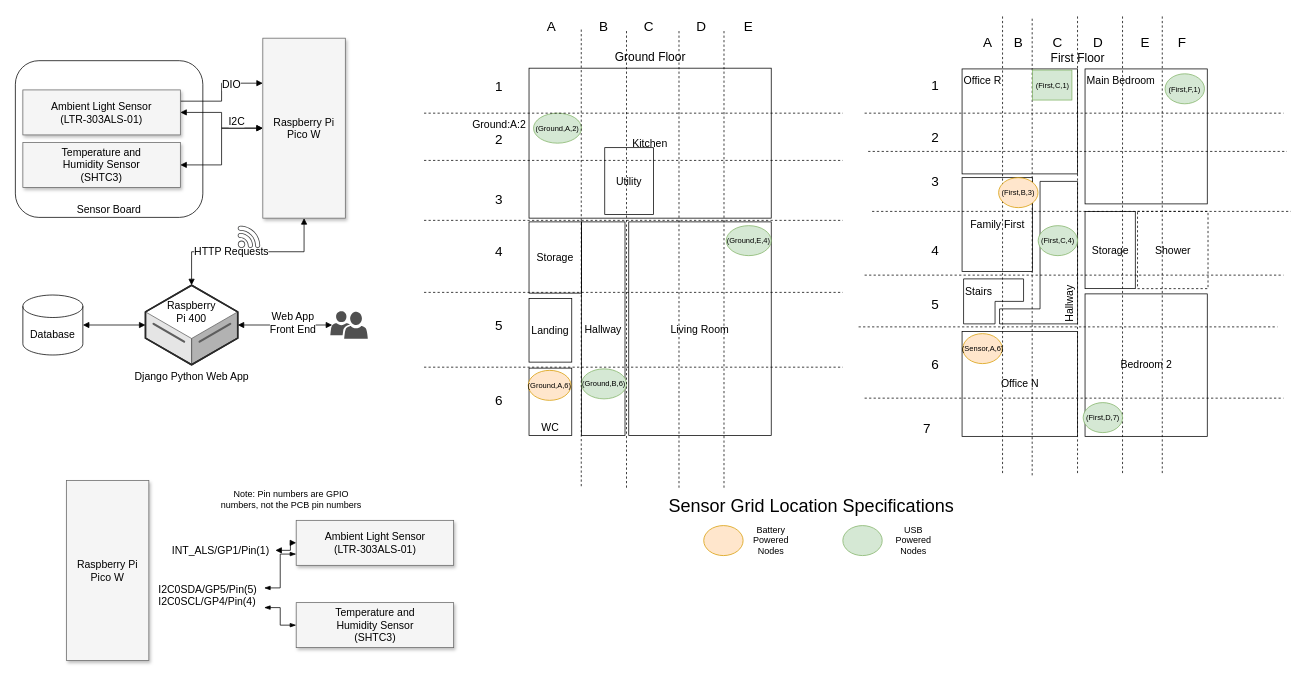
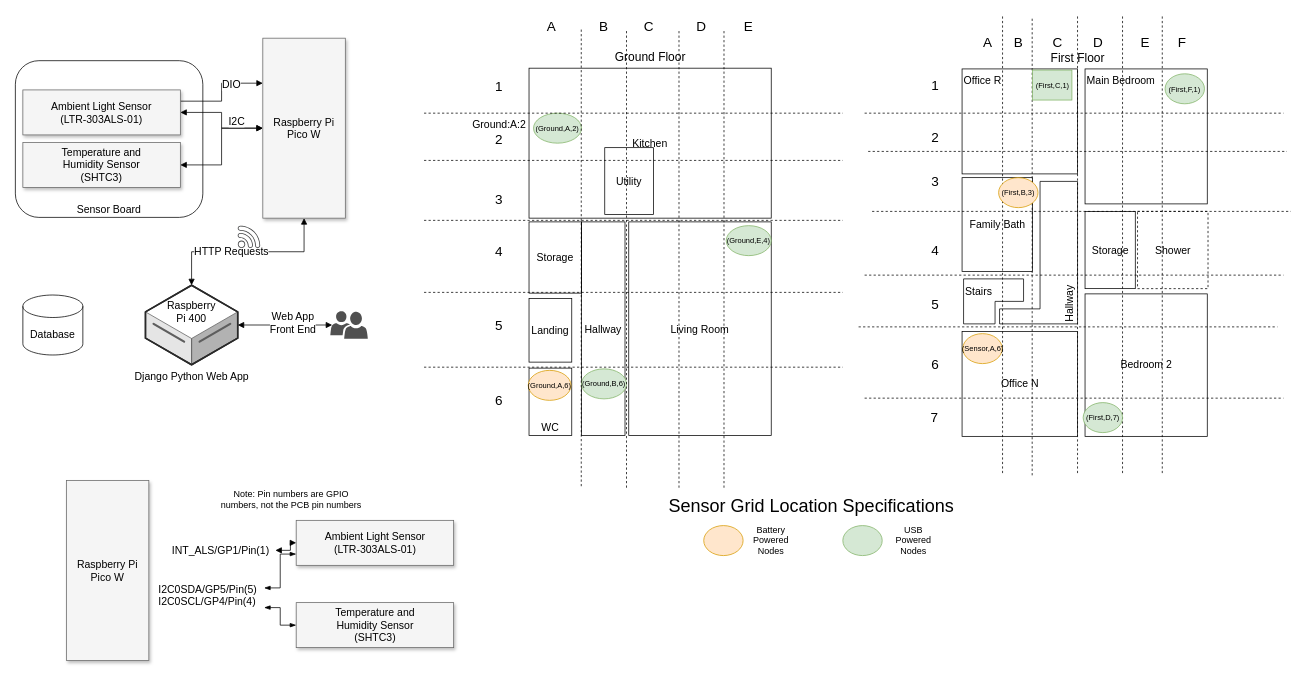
- <mxCell id="41" value="Family First" style="rounded=0;whiteSpace=wrap;html=1;fontSize=14;fillColor=none;container=0;" parent="2" vertex="1"><mxGeometry x="717.5" y="216" width="94" height="125" as="geometry" /></mxCell>
+ <mxCell id="41" value="Family Bath" style="rounded=0;whiteSpace=wrap;html=1;fontSize=14;fillColor=none;container=0;" parent="2" vertex="1"><mxGeometry x="717.5" y="216" width="94" height="125" as="geometry" /></mxCell>
- <mxCell id="75" value="(First,C,4)" style="ellipse;whiteSpace=wrap;html=1;fontSize=10;fillColor=#d5e8d4;strokeColor=#82b366;" parent="2" vertex="1"><mxGeometry x="819" y="280" width="52.5" height="40" as="geometry" /></mxCell>
- <mxCell id="96" style="edgeStyle=orthogonalEdgeStyle;rounded=0;orthogonalLoop=1;jettySize=auto;html=1;exitX=1;exitY=0.5;exitDx=0;exitDy=0;exitPerimeter=0;strokeColor=default;fontSize=14;startArrow=block;startFill=1;endArrow=block;endFill=1;" parent="83" source="97" target="84" edge="1"><mxGeometry relative="1" as="geometry" /></mxCell>
- <mxCell id="73" value="7" style="text;html=1;strokeColor=none;fillColor=none;align=center;verticalAlign=middle;whiteSpace=wrap;rounded=0;labelBackgroundColor=none;labelBorderColor=none;fontSize=18;fontColor=none;" parent="2" vertex="1"><mxGeometry x="640.5" y="536" width="60" height="30" as="geometry" /></mxCell>
+ <mxCell id="73" value="7" style="text;html=1;strokeColor=none;fillColor=none;align=center;verticalAlign=middle;whiteSpace=wrap;rounded=0;labelBackgroundColor=none;labelBorderColor=none;fontSize=18;fontColor=none;" parent="2" vertex="1"><mxGeometry x="650.5" y="521" width="60" height="30" as="geometry" /></mxCell>
